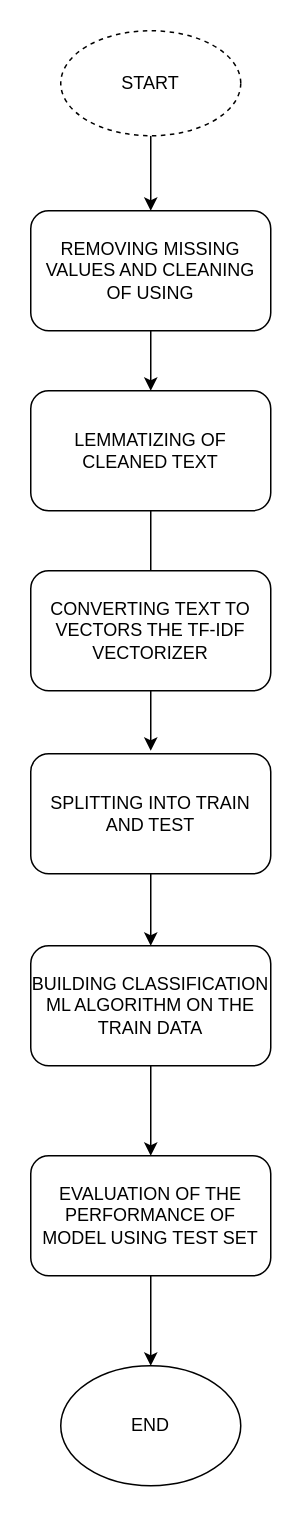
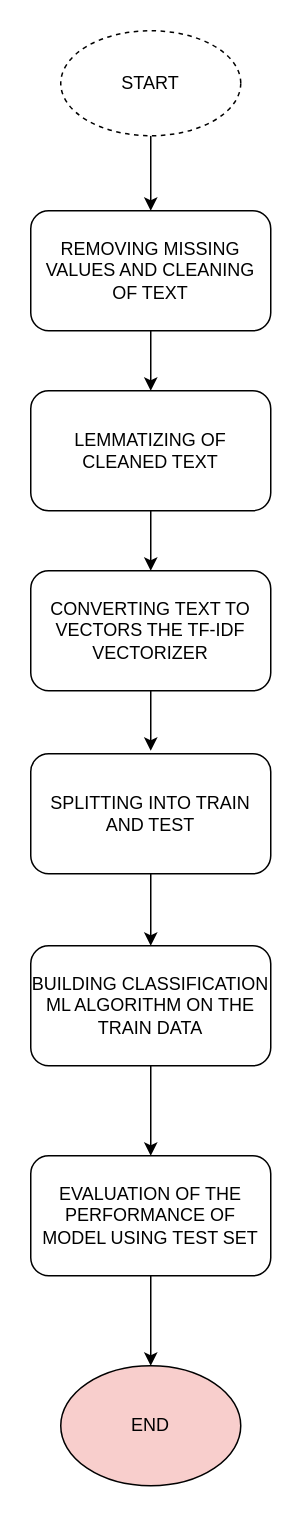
- <mxCell id="5" value="REMOVING MISSING VALUES AND CLEANING OF USING" style="rounded=1;whiteSpace=wrap;html=1;" vertex="1" parent="1"><mxGeometry x="20" y="140" width="160" height="80" as="geometry" /></mxCell>
+ <mxCell id="5" value="REMOVING MISSING VALUES AND CLEANING OF TEXT" style="rounded=1;whiteSpace=wrap;html=1;" vertex="1" parent="1"><mxGeometry x="20" y="140" width="160" height="80" as="geometry" /></mxCell>
- <mxCell id="6" style="edgeStyle=orthogonalEdgeStyle;rounded=0;orthogonalLoop=1;jettySize=auto;html=1;exitX=0.5;exitY=1;exitDx=0;exitDy=0;entryX=0.5;entryY=0;entryDx=0;entryDy=0;endArrow=none;" edge="1" parent="1" source="7" target="9"><mxGeometry relative="1" as="geometry" /></mxCell>
+ <mxCell id="6" style="edgeStyle=orthogonalEdgeStyle;rounded=0;orthogonalLoop=1;jettySize=auto;html=1;exitX=0.5;exitY=1;exitDx=0;exitDy=0;entryX=0.5;entryY=0;entryDx=0;entryDy=0;" edge="1" parent="1" source="7" target="9"><mxGeometry relative="1" as="geometry" /></mxCell>
- <mxCell id="16" value="END" style="ellipse;whiteSpace=wrap;html=1;" vertex="1" parent="1"><mxGeometry x="40" y="910" width="120" height="80" as="geometry" /></mxCell>
+ <mxCell id="16" value="END" style="ellipse;whiteSpace=wrap;html=1;fillColor=#f8cecc;" vertex="1" parent="1"><mxGeometry x="40" y="910" width="120" height="80" as="geometry" /></mxCell>
